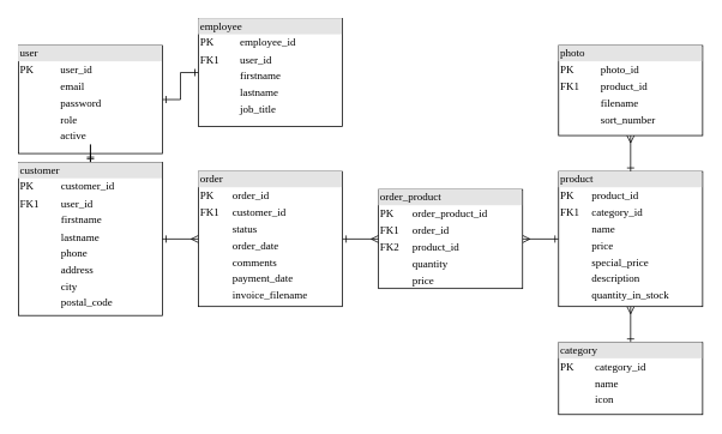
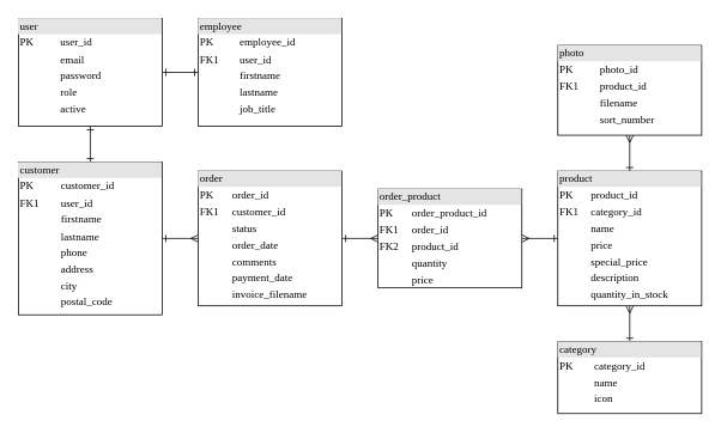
- <mxCell id="3" value="&lt;div style=&quot;box-sizing: border-box ; width: 100% ; background: #e4e4e4 ; padding: 2px&quot;&gt;user&lt;/div&gt;&lt;table style=&quot;width: 100% ; font-size: 1em&quot; cellpadding=&quot;2&quot; cellspacing=&quot;0&quot;&gt;&lt;tbody&gt;&lt;tr&gt;&lt;td&gt;PK&lt;/td&gt;&lt;td&gt;user_id&lt;/td&gt;&lt;/tr&gt;&lt;tr&gt;&lt;td&gt;&lt;br&gt;&lt;/td&gt;&lt;td&gt;email&lt;/td&gt;&lt;/tr&gt;&lt;tr&gt;&lt;td&gt;&lt;br&gt;&lt;/td&gt;&lt;td&gt;password&lt;/td&gt;&lt;/tr&gt;&lt;tr&gt;&lt;td&gt;&lt;br&gt;&lt;/td&gt;&lt;td&gt;role&lt;/td&gt;&lt;/tr&gt;&lt;tr&gt;&lt;td&gt;&lt;br&gt;&lt;/td&gt;&lt;td&gt;active&lt;/td&gt;&lt;/tr&gt;&lt;/tbody&gt;&lt;/table&gt;" style="verticalAlign=top;align=left;overflow=fill;html=1;rounded=0;shadow=0;comic=0;labelBackgroundColor=none;strokeColor=#000000;strokeWidth=1;fillColor=#ffffff;fontFamily=Verdana;fontSize=12;fontColor=#000000;" parent="1" vertex="1"><mxGeometry x="20" y="50" width="160" height="120" as="geometry" /></mxCell>
+ <mxCell id="3" value="&lt;div style=&quot;box-sizing: border-box ; width: 100% ; background: #e4e4e4 ; padding: 2px&quot;&gt;user&lt;/div&gt;&lt;table style=&quot;width: 100% ; font-size: 1em&quot; cellpadding=&quot;2&quot; cellspacing=&quot;0&quot;&gt;&lt;tbody&gt;&lt;tr&gt;&lt;td&gt;PK&lt;/td&gt;&lt;td&gt;user_id&lt;/td&gt;&lt;/tr&gt;&lt;tr&gt;&lt;td&gt;&lt;br&gt;&lt;/td&gt;&lt;td&gt;email&lt;/td&gt;&lt;/tr&gt;&lt;tr&gt;&lt;td&gt;&lt;br&gt;&lt;/td&gt;&lt;td&gt;password&lt;/td&gt;&lt;/tr&gt;&lt;tr&gt;&lt;td&gt;&lt;br&gt;&lt;/td&gt;&lt;td&gt;role&lt;/td&gt;&lt;/tr&gt;&lt;tr&gt;&lt;td&gt;&lt;br&gt;&lt;/td&gt;&lt;td&gt;active&lt;/td&gt;&lt;/tr&gt;&lt;/tbody&gt;&lt;/table&gt;" style="verticalAlign=top;align=left;overflow=fill;html=1;rounded=0;shadow=0;comic=0;labelBackgroundColor=none;strokeColor=#000000;strokeWidth=1;fillColor=#ffffff;fontFamily=Verdana;fontSize=12;fontColor=#000000;" parent="1" vertex="1"><mxGeometry x="20" y="20" width="160" height="120" as="geometry" /></mxCell>
